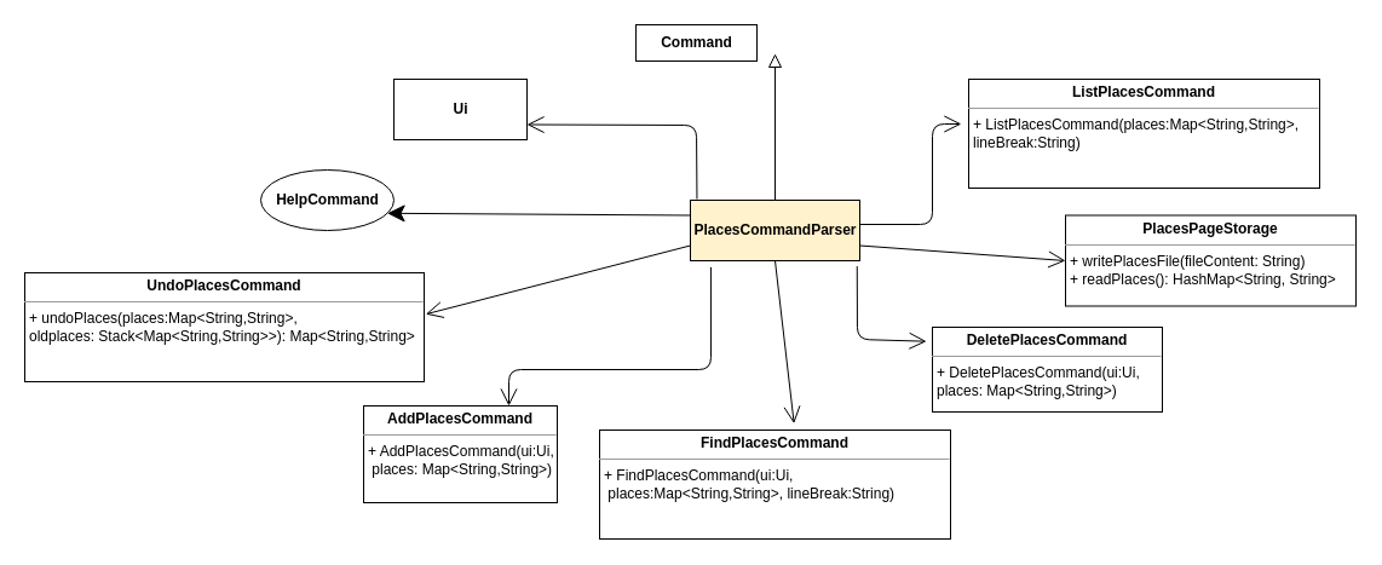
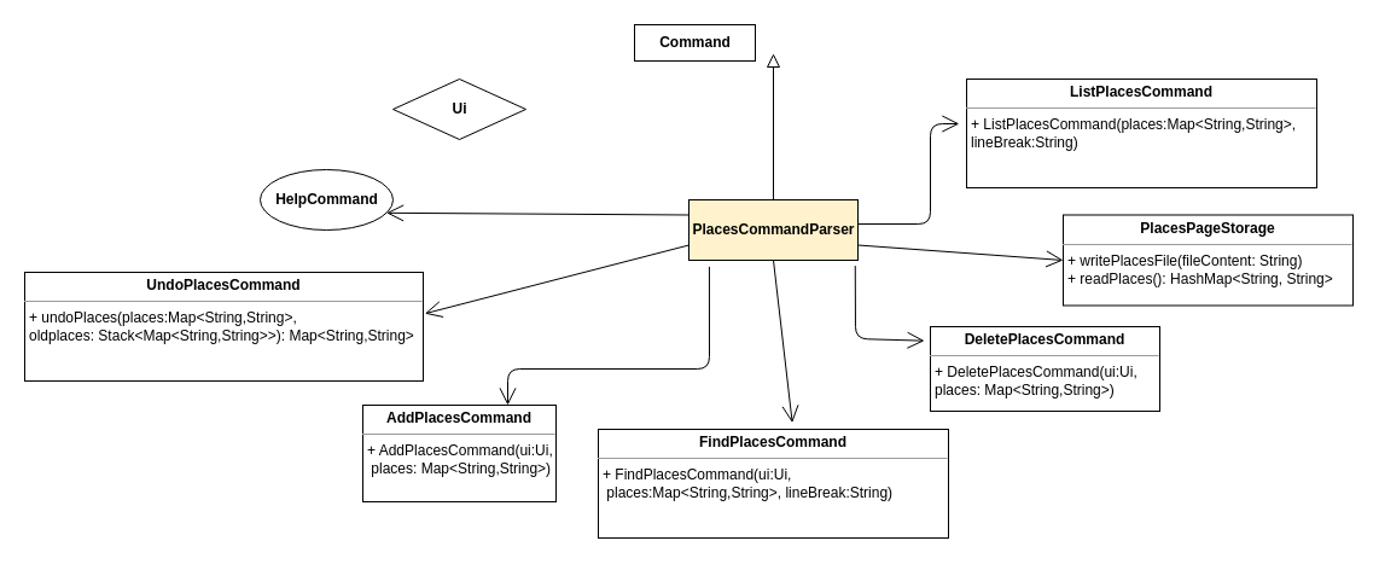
- <mxCell id="11" value="&lt;b&gt;Ui&lt;/b&gt;" style="html=1;" vertex="1" parent="1"><mxGeometry x="325" y="65" width="110" height="50" as="geometry" /></mxCell>
+ <mxCell id="11" value="&lt;b&gt;Ui&lt;/b&gt;" style="rhombus;html=1;" vertex="1" parent="1"><mxGeometry x="325" y="65" width="110" height="50" as="geometry" /></mxCell>
- <mxCell id="18" value="" style="endArrow=open;endFill=1;endSize=12;html=1;entryX=1;entryY=0.75;entryDx=0;entryDy=0;exitX=0.039;exitY=-0.02;exitDx=0;exitDy=0;exitPerimeter=0;" edge="1" parent="1" source="4" target="11"><mxGeometry width="160" relative="1" as="geometry"><mxPoint x="470" y="155" as="sourcePoint" /><mxPoint x="630" y="155" as="targetPoint" /><Array as="points"><mxPoint x="575" y="103" /></Array></mxGeometry></mxCell>
- <mxCell id="19" value="" style="endArrow=classic;endFill=1;endSize=12;html=1;exitX=0;exitY=0.25;exitDx=0;exitDy=0;entryX=1;entryY=0.75;entryDx=0;entryDy=0;" edge="1" parent="1" source="4" target="12"><mxGeometry width="160" relative="1" as="geometry"><mxPoint x="390" y="175" as="sourcePoint" /><mxPoint x="550" y="175" as="targetPoint" /></mxGeometry></mxCell>
+ <mxCell id="19" value="" style="endArrow=open;endFill=1;endSize=12;html=1;exitX=0;exitY=0.25;exitDx=0;exitDy=0;entryX=1;entryY=0.75;entryDx=0;entryDy=0;" edge="1" parent="1" source="4" target="12"><mxGeometry width="160" relative="1" as="geometry"><mxPoint x="390" y="175" as="sourcePoint" /><mxPoint x="550" y="175" as="targetPoint" /></mxGeometry></mxCell>
